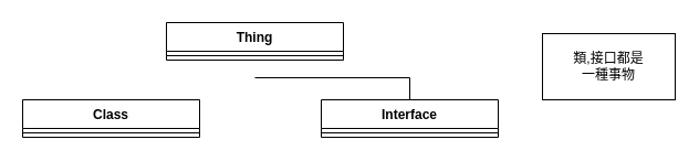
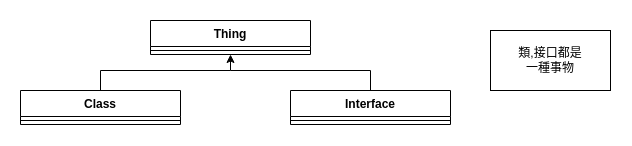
+ <mxCell id="4" style="edgeStyle=orthogonalEdgeStyle;rounded=0;orthogonalLoop=1;jettySize=auto;html=1;entryX=0.5;entryY=1;entryDx=0;entryDy=0;" edge="1" parent="1" source="5" target="2"><mxGeometry relative="1" as="geometry"><Array as="points"><mxPoint x="100" y="70" /><mxPoint x="230" y="70" /></Array></mxGeometry></mxCell>
